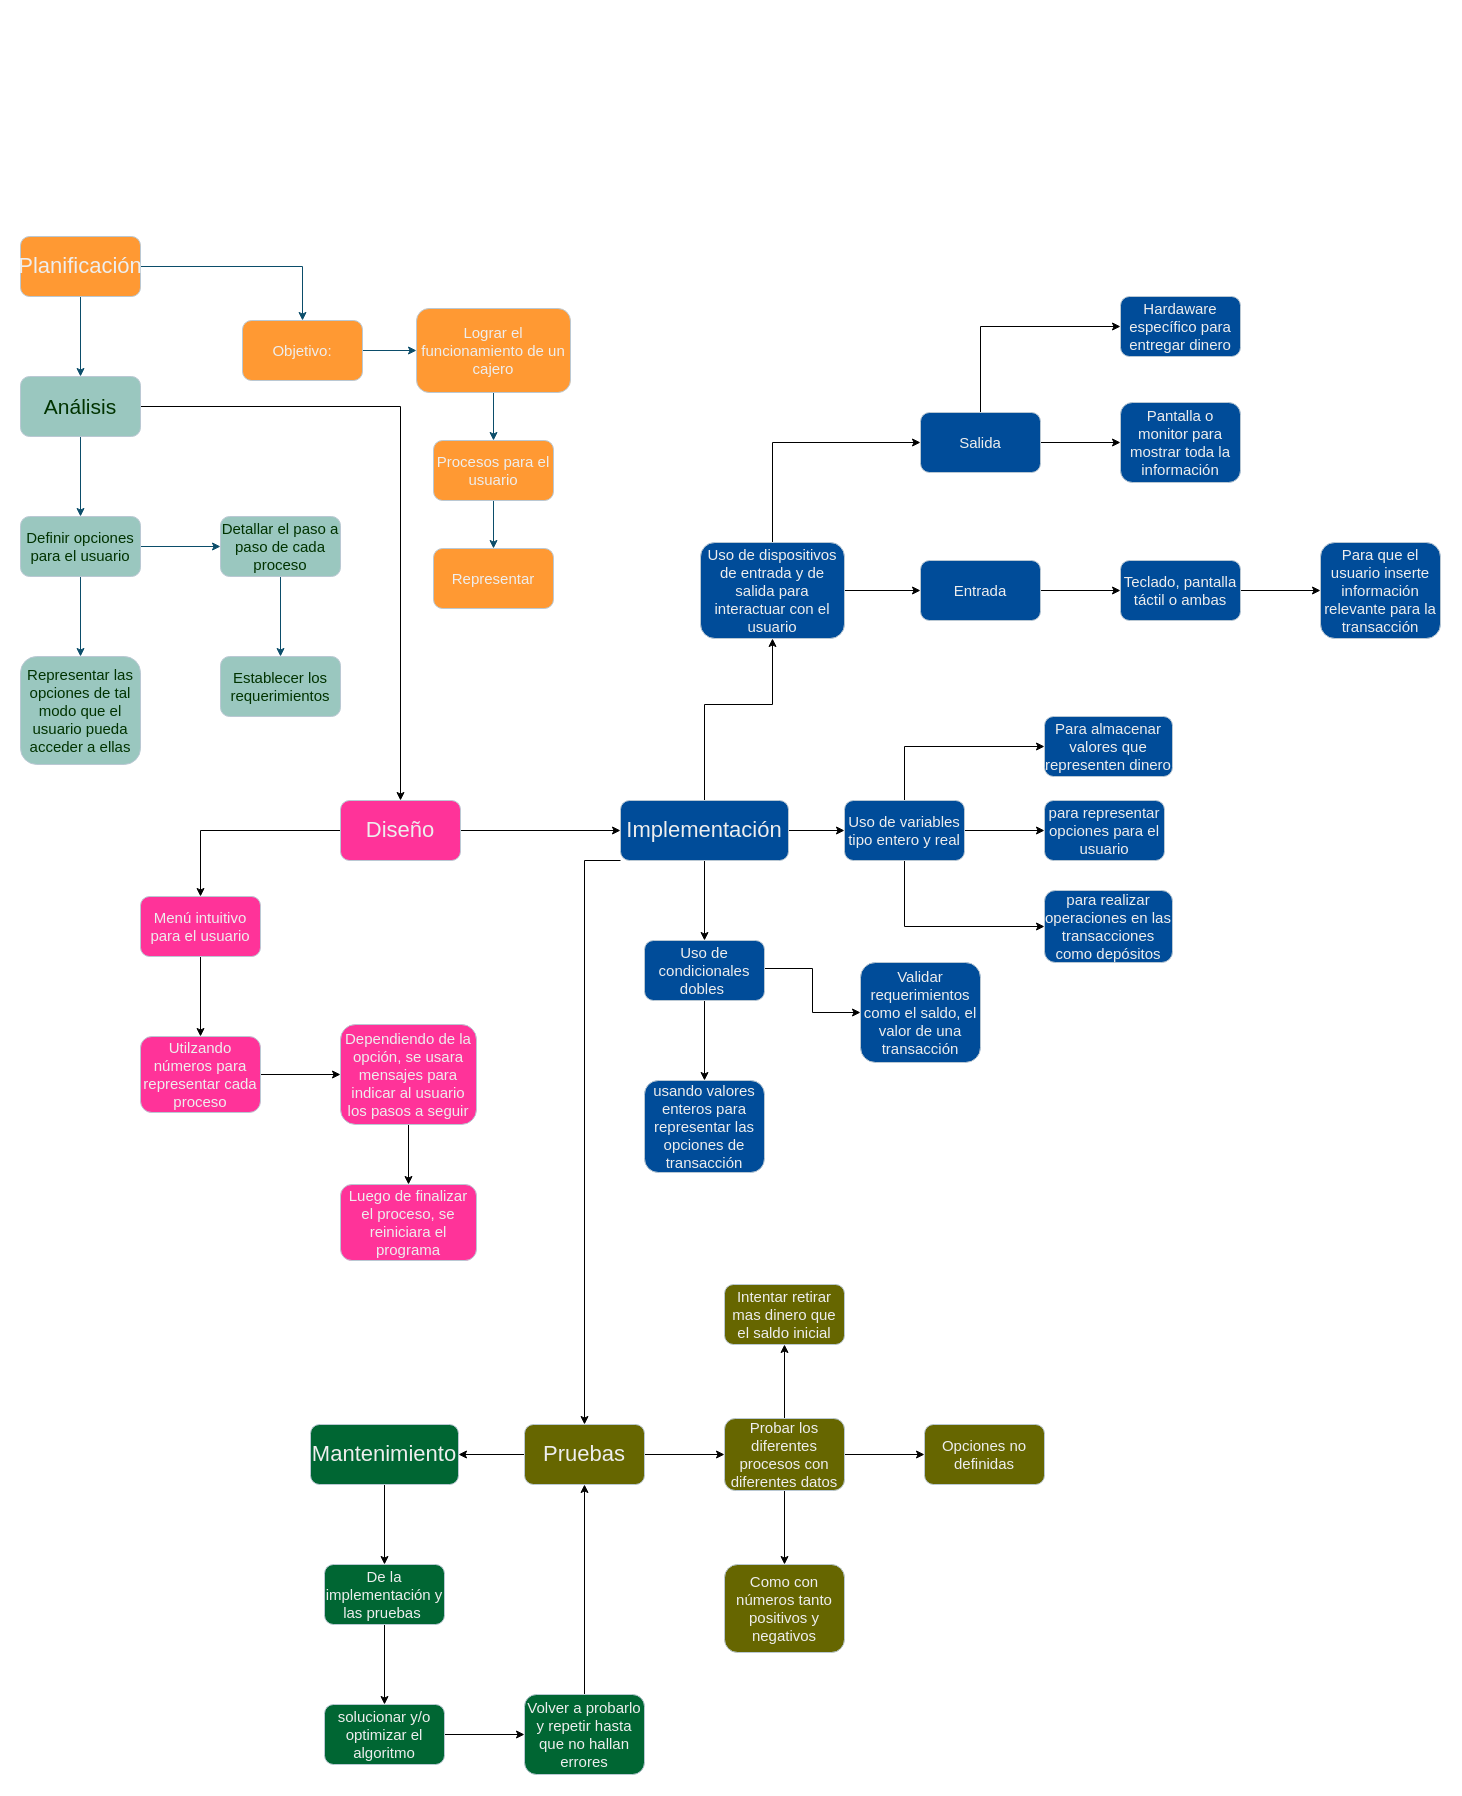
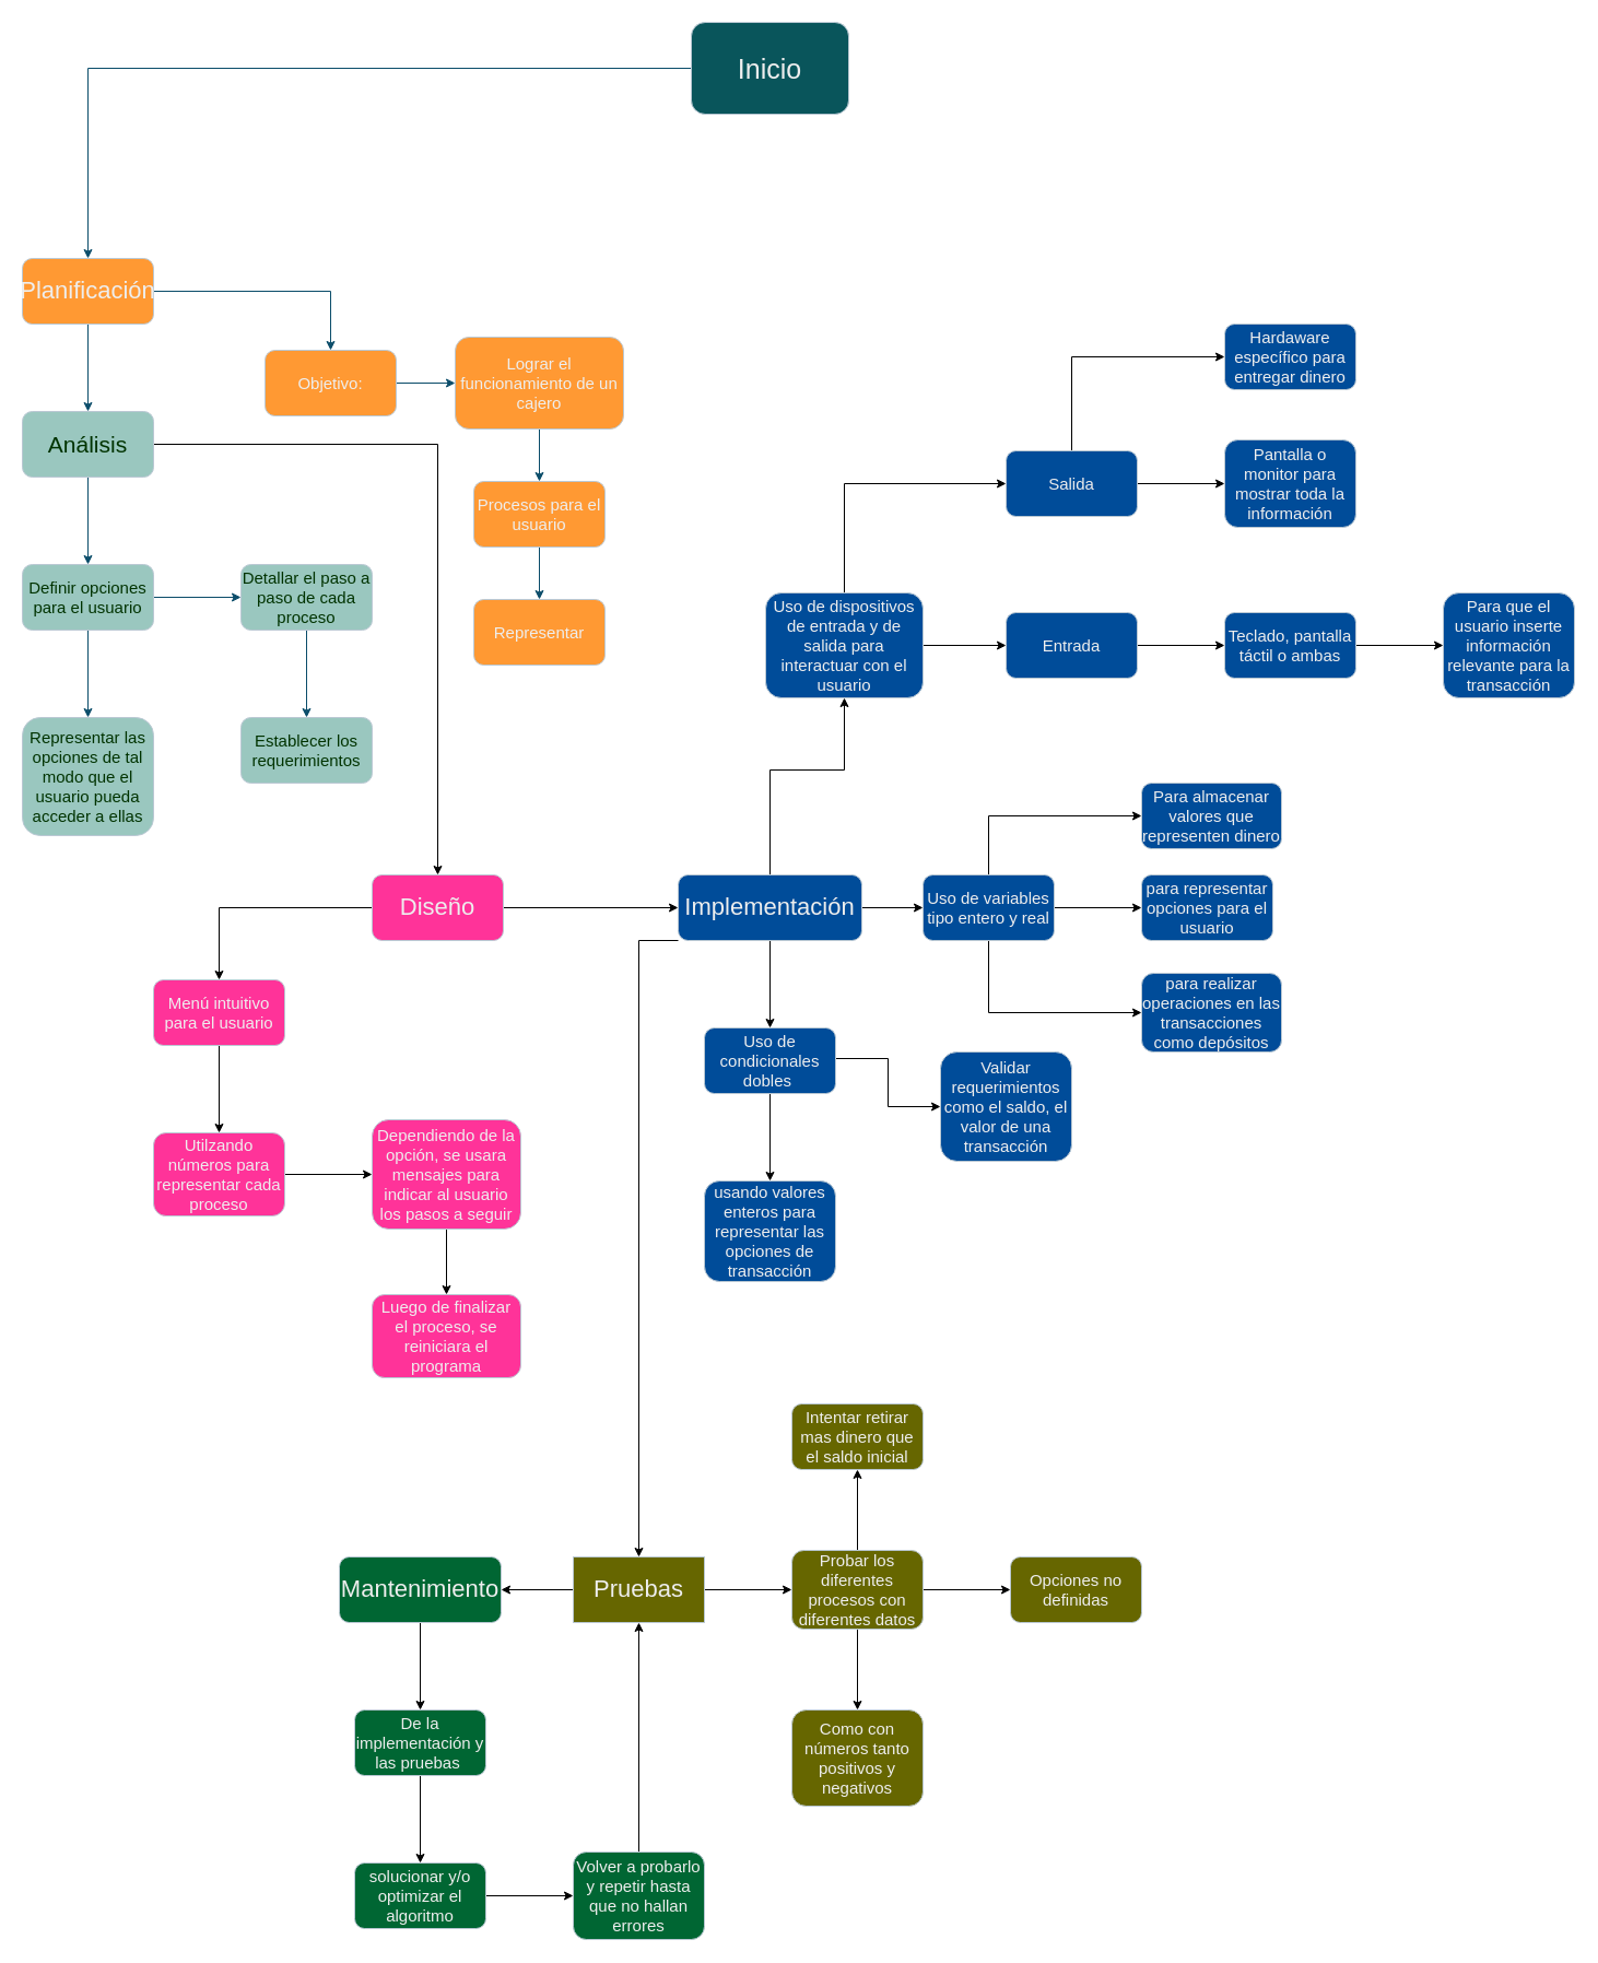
+ <mxCell id="2" value="" style="edgeStyle=orthogonalEdgeStyle;rounded=0;orthogonalLoop=1;jettySize=auto;html=1;strokeColor=#0B4D6A;fontSize=15;" edge="1" parent="1" source="3" target="6"><mxGeometry relative="1" as="geometry" /></mxCell>
+ <mxCell id="3" value="&lt;font style=&quot;font-size: 25px;&quot;&gt;Inicio&lt;/font&gt;" style="rounded=1;whiteSpace=wrap;html=1;labelBackgroundColor=none;fillColor=#09555B;strokeColor=#BAC8D3;fontColor=#EEEEEE;fontSize=15;" vertex="1" parent="1"><mxGeometry x="632" y="20" width="144" height="84" as="geometry" /></mxCell>
- <mxCell id="66" value="&lt;font style=&quot;font-size: 22px;&quot;&gt;Pruebas&lt;/font&gt;" style="rounded=1;whiteSpace=wrap;html=1;labelBackgroundColor=none;fillColor=#666600;strokeColor=#BAC8D3;fontColor=#EEEEEE;fontSize=22;" vertex="1" parent="1"><mxGeometry x="524" y="1424" width="120" height="60" as="geometry" /></mxCell>
+ <mxCell id="66" value="&lt;font style=&quot;font-size: 22px;&quot;&gt;Pruebas&lt;/font&gt;" style="whiteSpace=wrap;html=1;labelBackgroundColor=none;fillColor=#666600;strokeColor=#BAC8D3;fontColor=#EEEEEE;fontSize=22;rounded=0;" vertex="1" parent="1"><mxGeometry x="524" y="1424" width="120" height="60" as="geometry" /></mxCell>
